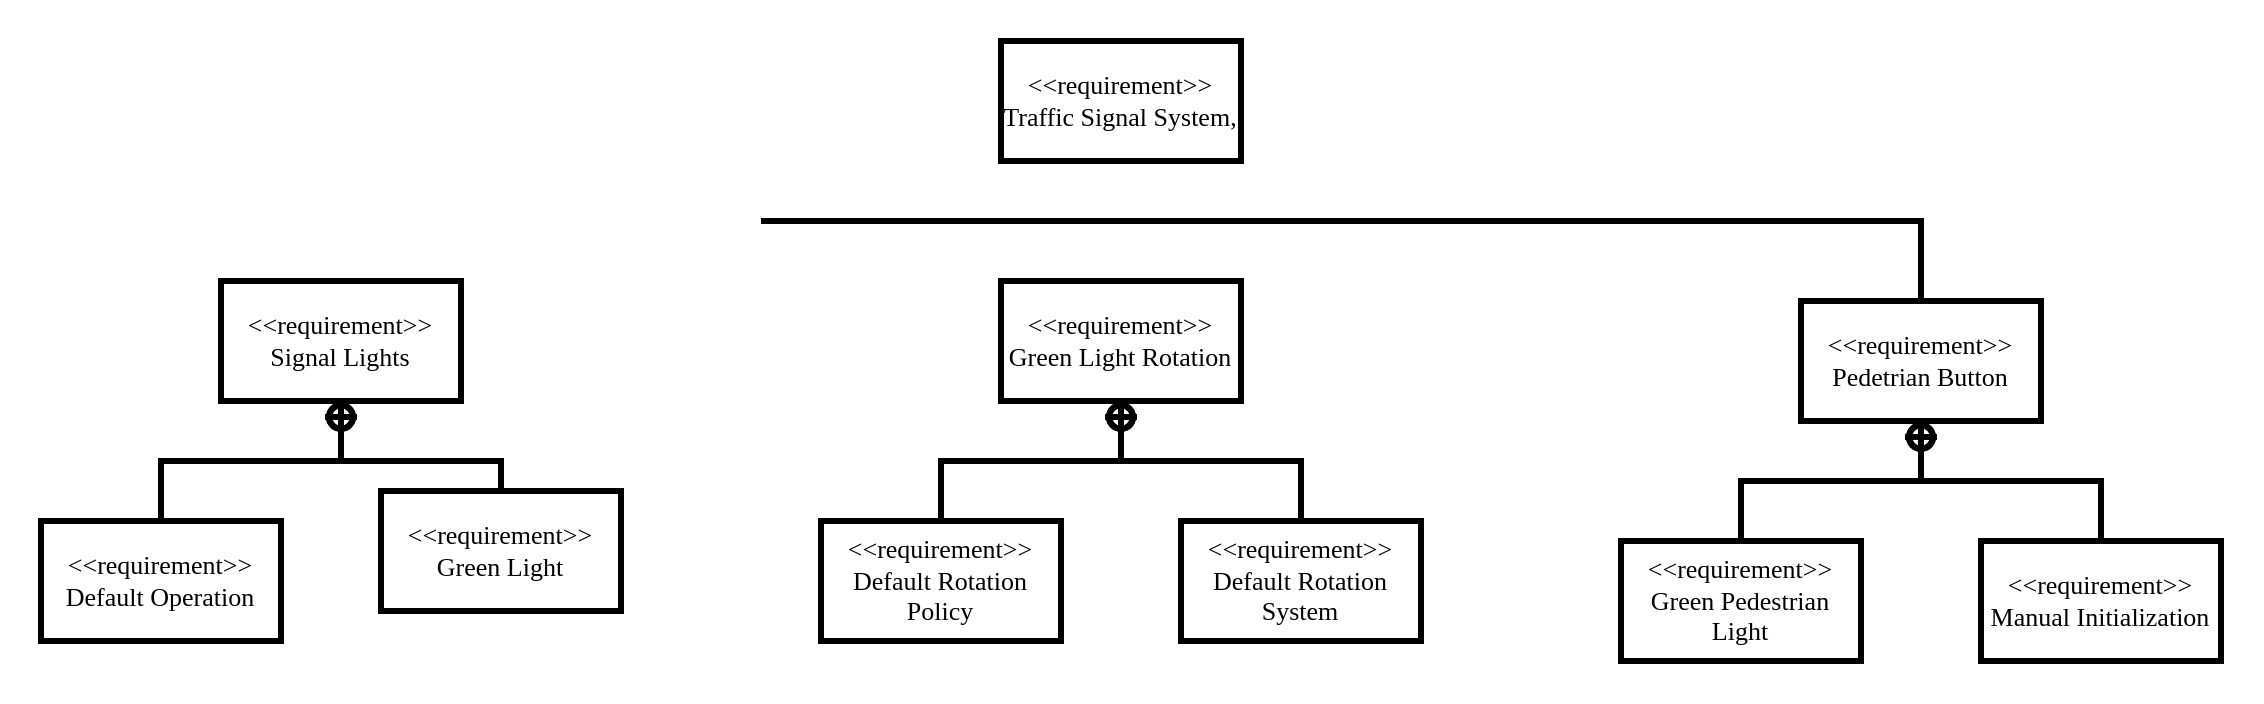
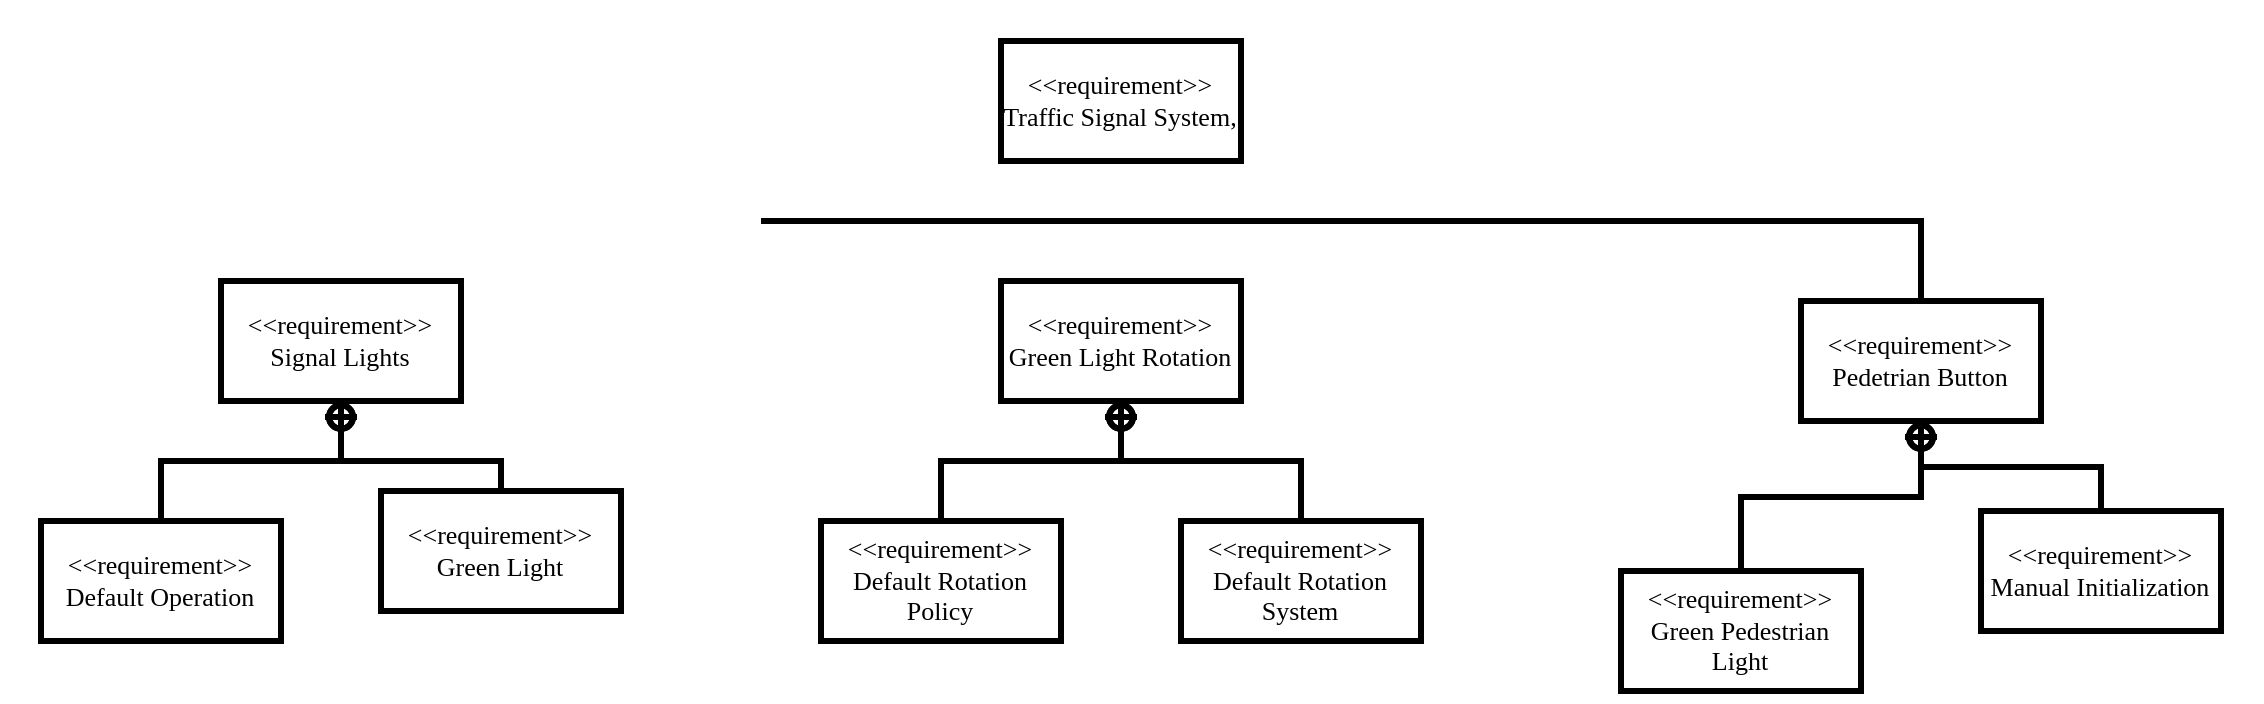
- <mxCell id="15" value="&amp;lt;&amp;lt;requirement&amp;gt;&amp;gt;&lt;div&gt;Green Pedestrian Light&lt;/div&gt;" style="shape=rect;html=1;whiteSpace=wrap;align=center;fontFamily=Times New Roman;fontSize=13;strokeWidth=3;" vertex="1" parent="1"><mxGeometry x="810" y="270" width="120" height="60" as="geometry" /></mxCell>
+ <mxCell id="15" value="&amp;lt;&amp;lt;requirement&amp;gt;&amp;gt;&lt;div&gt;Green Pedestrian Light&lt;/div&gt;" style="shape=rect;html=1;whiteSpace=wrap;align=center;fontFamily=Times New Roman;fontSize=13;strokeWidth=3;" vertex="1" parent="1"><mxGeometry x="810" y="285" width="120" height="60" as="geometry" /></mxCell>
- <mxCell id="16" value="&amp;lt;&amp;lt;requirement&amp;gt;&amp;gt;&lt;div&gt;Manual Initialization&lt;/div&gt;" style="shape=rect;html=1;whiteSpace=wrap;align=center;fontFamily=Times New Roman;fontSize=13;strokeWidth=3;" vertex="1" parent="1"><mxGeometry x="990" y="270" width="120" height="60" as="geometry" /></mxCell>
+ <mxCell id="16" value="&amp;lt;&amp;lt;requirement&amp;gt;&amp;gt;&lt;div&gt;Manual Initialization&lt;/div&gt;" style="shape=rect;html=1;whiteSpace=wrap;align=center;fontFamily=Times New Roman;fontSize=13;strokeWidth=3;" vertex="1" parent="1"><mxGeometry x="990" y="255" width="120" height="60" as="geometry" /></mxCell>
